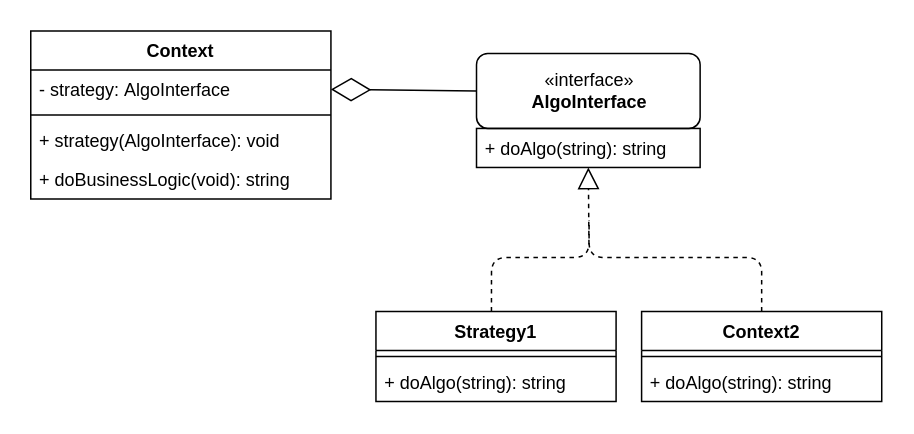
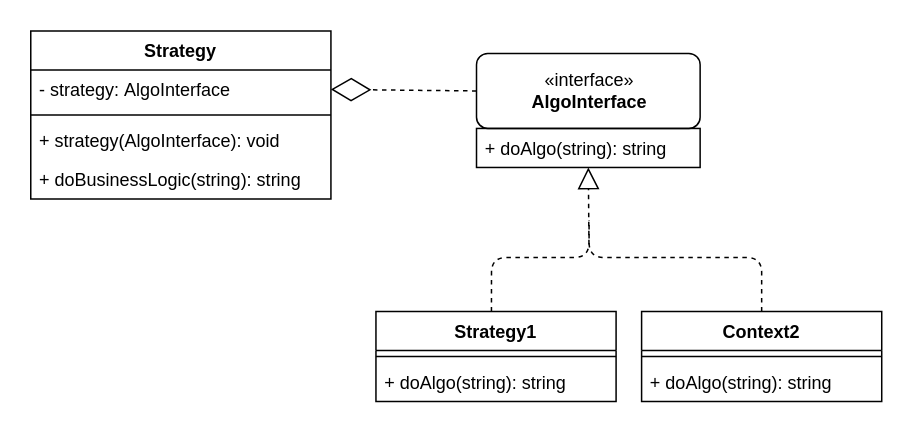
- <mxCell id="2" value="Context" style="swimlane;fontStyle=1;align=center;verticalAlign=top;childLayout=stackLayout;horizontal=1;startSize=26;horizontalStack=0;resizeParent=1;resizeParentMax=0;resizeLast=0;collapsible=1;marginBottom=0;" parent="1" vertex="1"><mxGeometry x="20" y="20" width="200" height="112" as="geometry" /></mxCell>
+ <mxCell id="2" value="Strategy" style="swimlane;fontStyle=1;align=center;verticalAlign=top;childLayout=stackLayout;horizontal=1;startSize=26;horizontalStack=0;resizeParent=1;resizeParentMax=0;resizeLast=0;collapsible=1;marginBottom=0;" parent="1" vertex="1"><mxGeometry x="20" y="20" width="200" height="112" as="geometry" /></mxCell>
- <mxCell id="10" value="" style="endArrow=diamondThin;endFill=0;endSize=24;html=1;entryX=1;entryY=0.5;entryDx=0;entryDy=0;exitX=0;exitY=0.5;exitDx=0;exitDy=0;" parent="1" source="12" target="3" edge="1"><mxGeometry width="160" relative="1" as="geometry"><mxPoint x="469.68" y="57.372" as="sourcePoint" /><mxPoint x="420" y="70" as="targetPoint" /></mxGeometry></mxCell>
+ <mxCell id="10" value="" style="endArrow=diamondThin;endFill=0;endSize=24;html=1;entryX=1;entryY=0.5;entryDx=0;entryDy=0;exitX=0;exitY=0.5;exitDx=0;exitDy=0;dashed=1;" parent="1" source="12" target="3" edge="1"><mxGeometry width="160" relative="1" as="geometry"><mxPoint x="469.68" y="57.372" as="sourcePoint" /><mxPoint x="420" y="70" as="targetPoint" /></mxGeometry></mxCell>
- <mxCell id="6" value="+ doBusinessLogic(void): string" style="text;strokeColor=none;fillColor=none;align=left;verticalAlign=top;spacingLeft=4;spacingRight=4;overflow=hidden;rotatable=0;points=[[0,0.5],[1,0.5]];portConstraint=eastwest;" parent="2" vertex="1"><mxGeometry y="86" width="200" height="26" as="geometry" /></mxCell>
+ <mxCell id="6" value="+ doBusinessLogic(string): string" style="text;strokeColor=none;fillColor=none;align=left;verticalAlign=top;spacingLeft=4;spacingRight=4;overflow=hidden;rotatable=0;points=[[0,0.5],[1,0.5]];portConstraint=eastwest;" parent="2" vertex="1"><mxGeometry y="86" width="200" height="26" as="geometry" /></mxCell>
